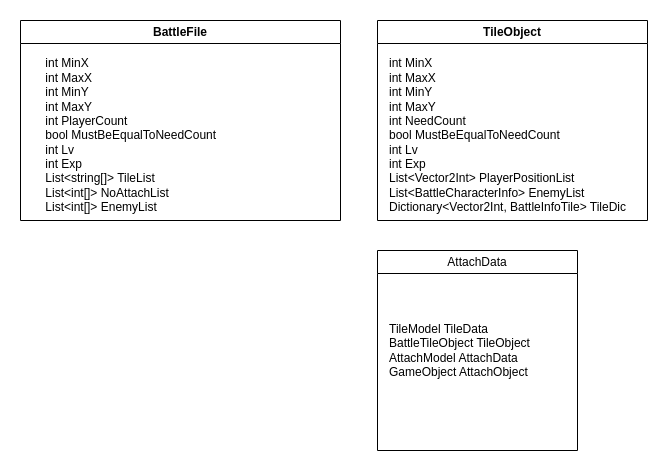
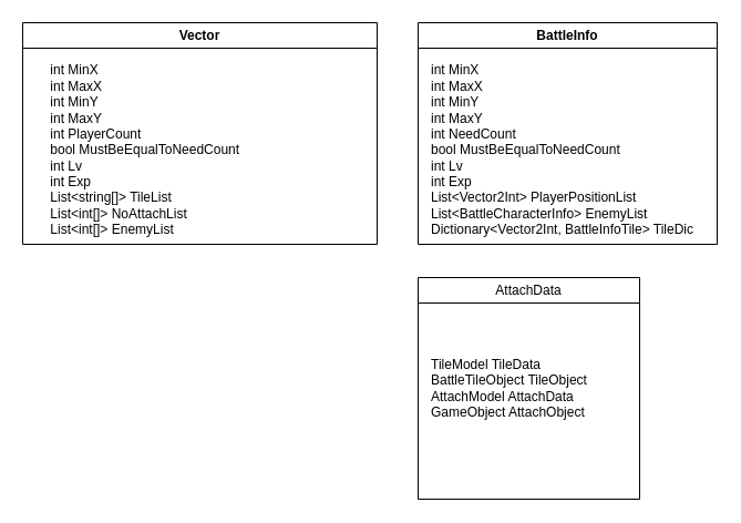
- <mxCell id="2" value="BattleFile" style="swimlane;whiteSpace=wrap;html=1;" vertex="1" parent="1"><mxGeometry x="20" y="20" width="320" height="200" as="geometry" /></mxCell>
+ <mxCell id="2" value="Vector" style="swimlane;whiteSpace=wrap;html=1;" vertex="1" parent="1"><mxGeometry x="20" y="20" width="320" height="200" as="geometry" /></mxCell>
- <mxCell id="4" value="TileObject" style="swimlane;whiteSpace=wrap;html=1;strokeColor=default;align=center;verticalAlign=middle;fillColor=default;" vertex="1" parent="1"><mxGeometry x="377" y="20" width="270" height="200" as="geometry" /></mxCell>
+ <mxCell id="4" value="BattleInfo" style="swimlane;whiteSpace=wrap;html=1;strokeColor=default;align=center;verticalAlign=middle;fillColor=default;" vertex="1" parent="1"><mxGeometry x="377" y="20" width="270" height="200" as="geometry" /></mxCell>
